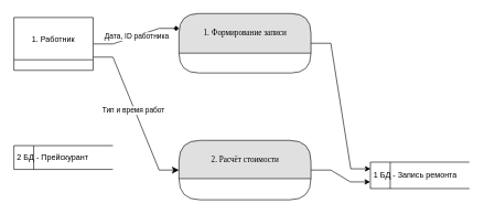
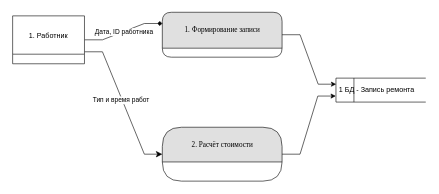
- <mxCell id="3" value="1. Формирование записи" style="swimlane;html=1;fontStyle=0;childLayout=stackLayout;horizontal=1;startSize=60;fillColor=#e0e0e0;horizontalStack=0;resizeParent=1;resizeLast=0;collapsible=1;marginBottom=0;swimlaneFillColor=#ffffff;align=center;rounded=1;shadow=0;comic=0;labelBackgroundColor=none;strokeWidth=1;fontFamily=Verdana;fontSize=12;enumerate=0;arcSize=50;" parent="1" vertex="1"><mxGeometry x="270" y="20" width="200" height="90" as="geometry" /></mxCell>
+ <mxCell id="3" value="1. Формирование записи" style="swimlane;html=1;fontStyle=0;childLayout=stackLayout;horizontal=1;startSize=60;fillColor=#e0e0e0;horizontalStack=0;resizeParent=1;resizeLast=0;collapsible=1;marginBottom=0;swimlaneFillColor=#ffffff;align=center;rounded=1;shadow=0;comic=0;labelBackgroundColor=none;strokeWidth=1;fontFamily=Verdana;fontSize=12;enumerate=0;arcSize=50;" parent="1" vertex="1"><mxGeometry x="270" y="20" width="200" height="75" as="geometry" /></mxCell>
- <mxCell id="9" value="2&lt;span style=&quot;white-space: pre&quot;&gt; &lt;/span&gt;БД - Прейскурант" style="html=1;dashed=0;whitespace=wrap;shape=mxgraph.dfd.dataStoreID;align=left;spacingLeft=3;points=[[0,0],[0.5,0],[1,0],[0,0.5],[1,0.5],[0,1],[0.5,1],[1,1]];" vertex="1" parent="1"><mxGeometry x="20" y="220" width="150" height="36" as="geometry" /></mxCell>
- <mxCell id="8" value="1&lt;span style=&quot;white-space: pre&quot;&gt; &lt;/span&gt;БД - Запись ремонта" style="html=1;dashed=0;whitespace=wrap;shape=mxgraph.dfd.dataStoreID;align=left;spacingLeft=3;points=[[0,0],[0.5,0],[1,0],[0,0.5],[1,0.5],[0,1],[0.5,1],[1,1]];" vertex="1" parent="1"><mxGeometry x="560" y="245" width="150" height="40" as="geometry" /></mxCell>
+ <mxCell id="8" value="1&lt;span style=&quot;white-space: pre&quot;&gt; &lt;/span&gt;БД - Запись ремонта" style="html=1;dashed=0;whitespace=wrap;shape=mxgraph.dfd.dataStoreID;align=left;spacingLeft=3;points=[[0,0],[0.5,0],[1,0],[0,0.5],[1,0.5],[0,1],[0.5,1],[1,1]];" vertex="1" parent="1"><mxGeometry x="560" y="130" width="150" height="40" as="geometry" /></mxCell>
